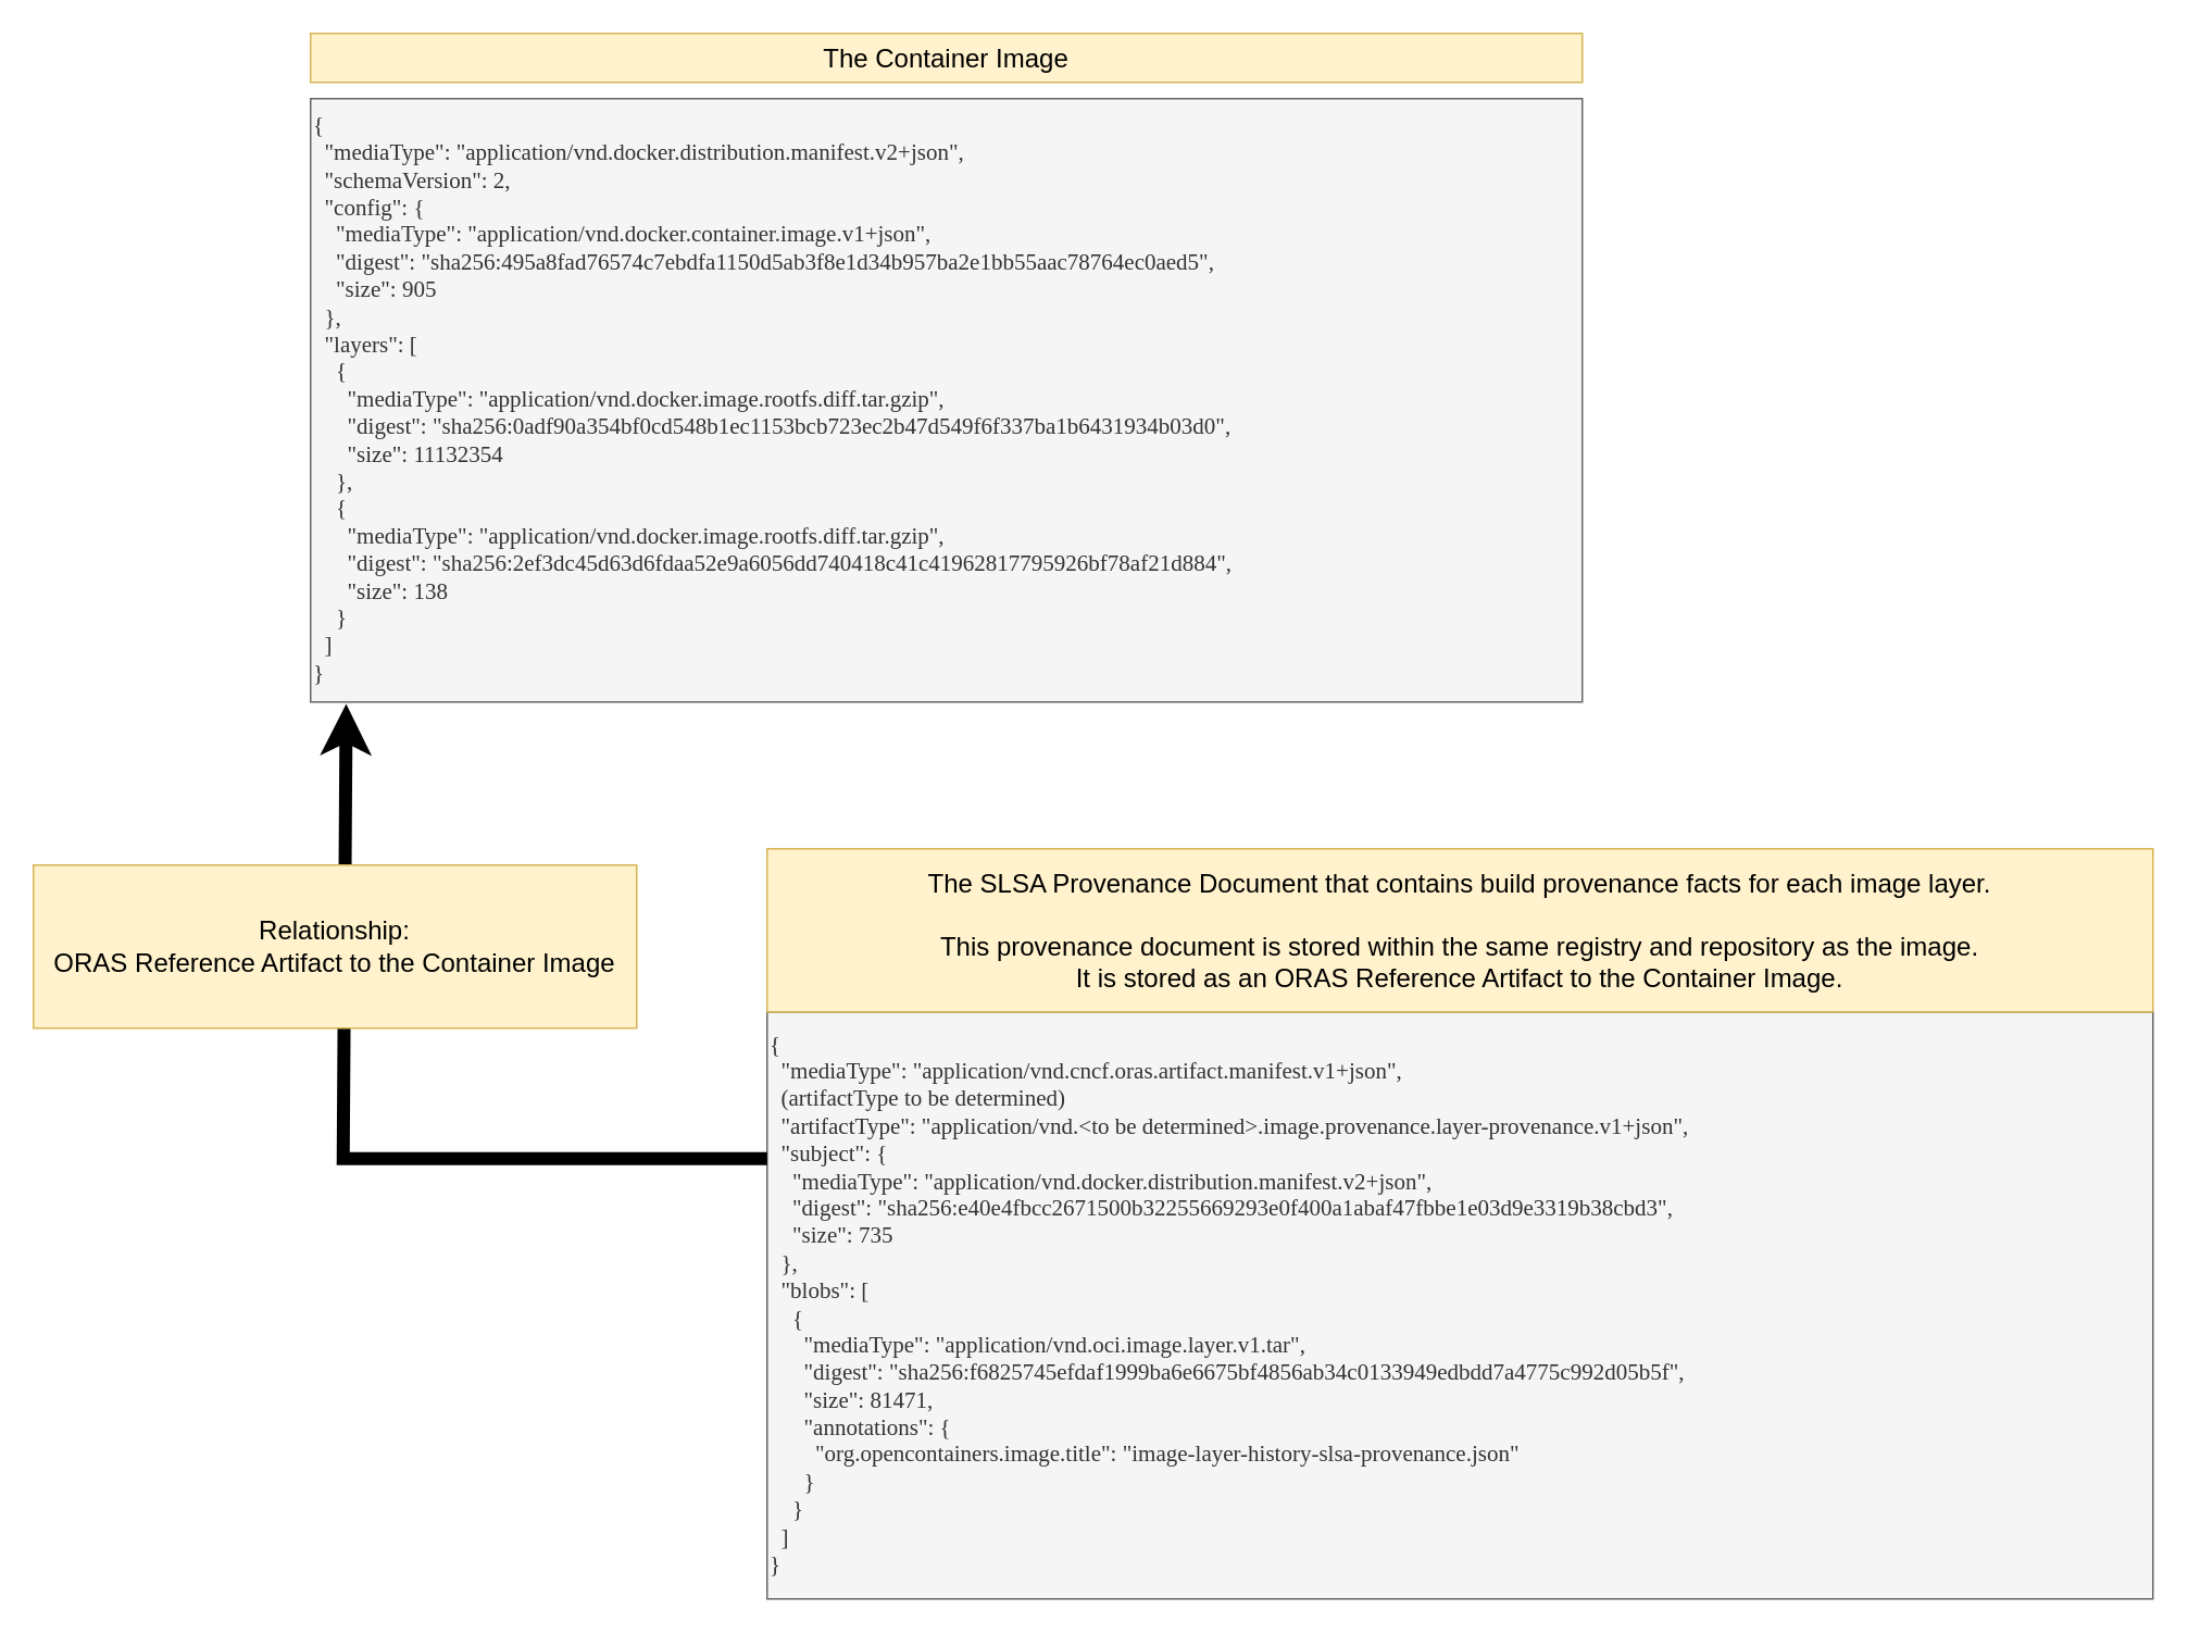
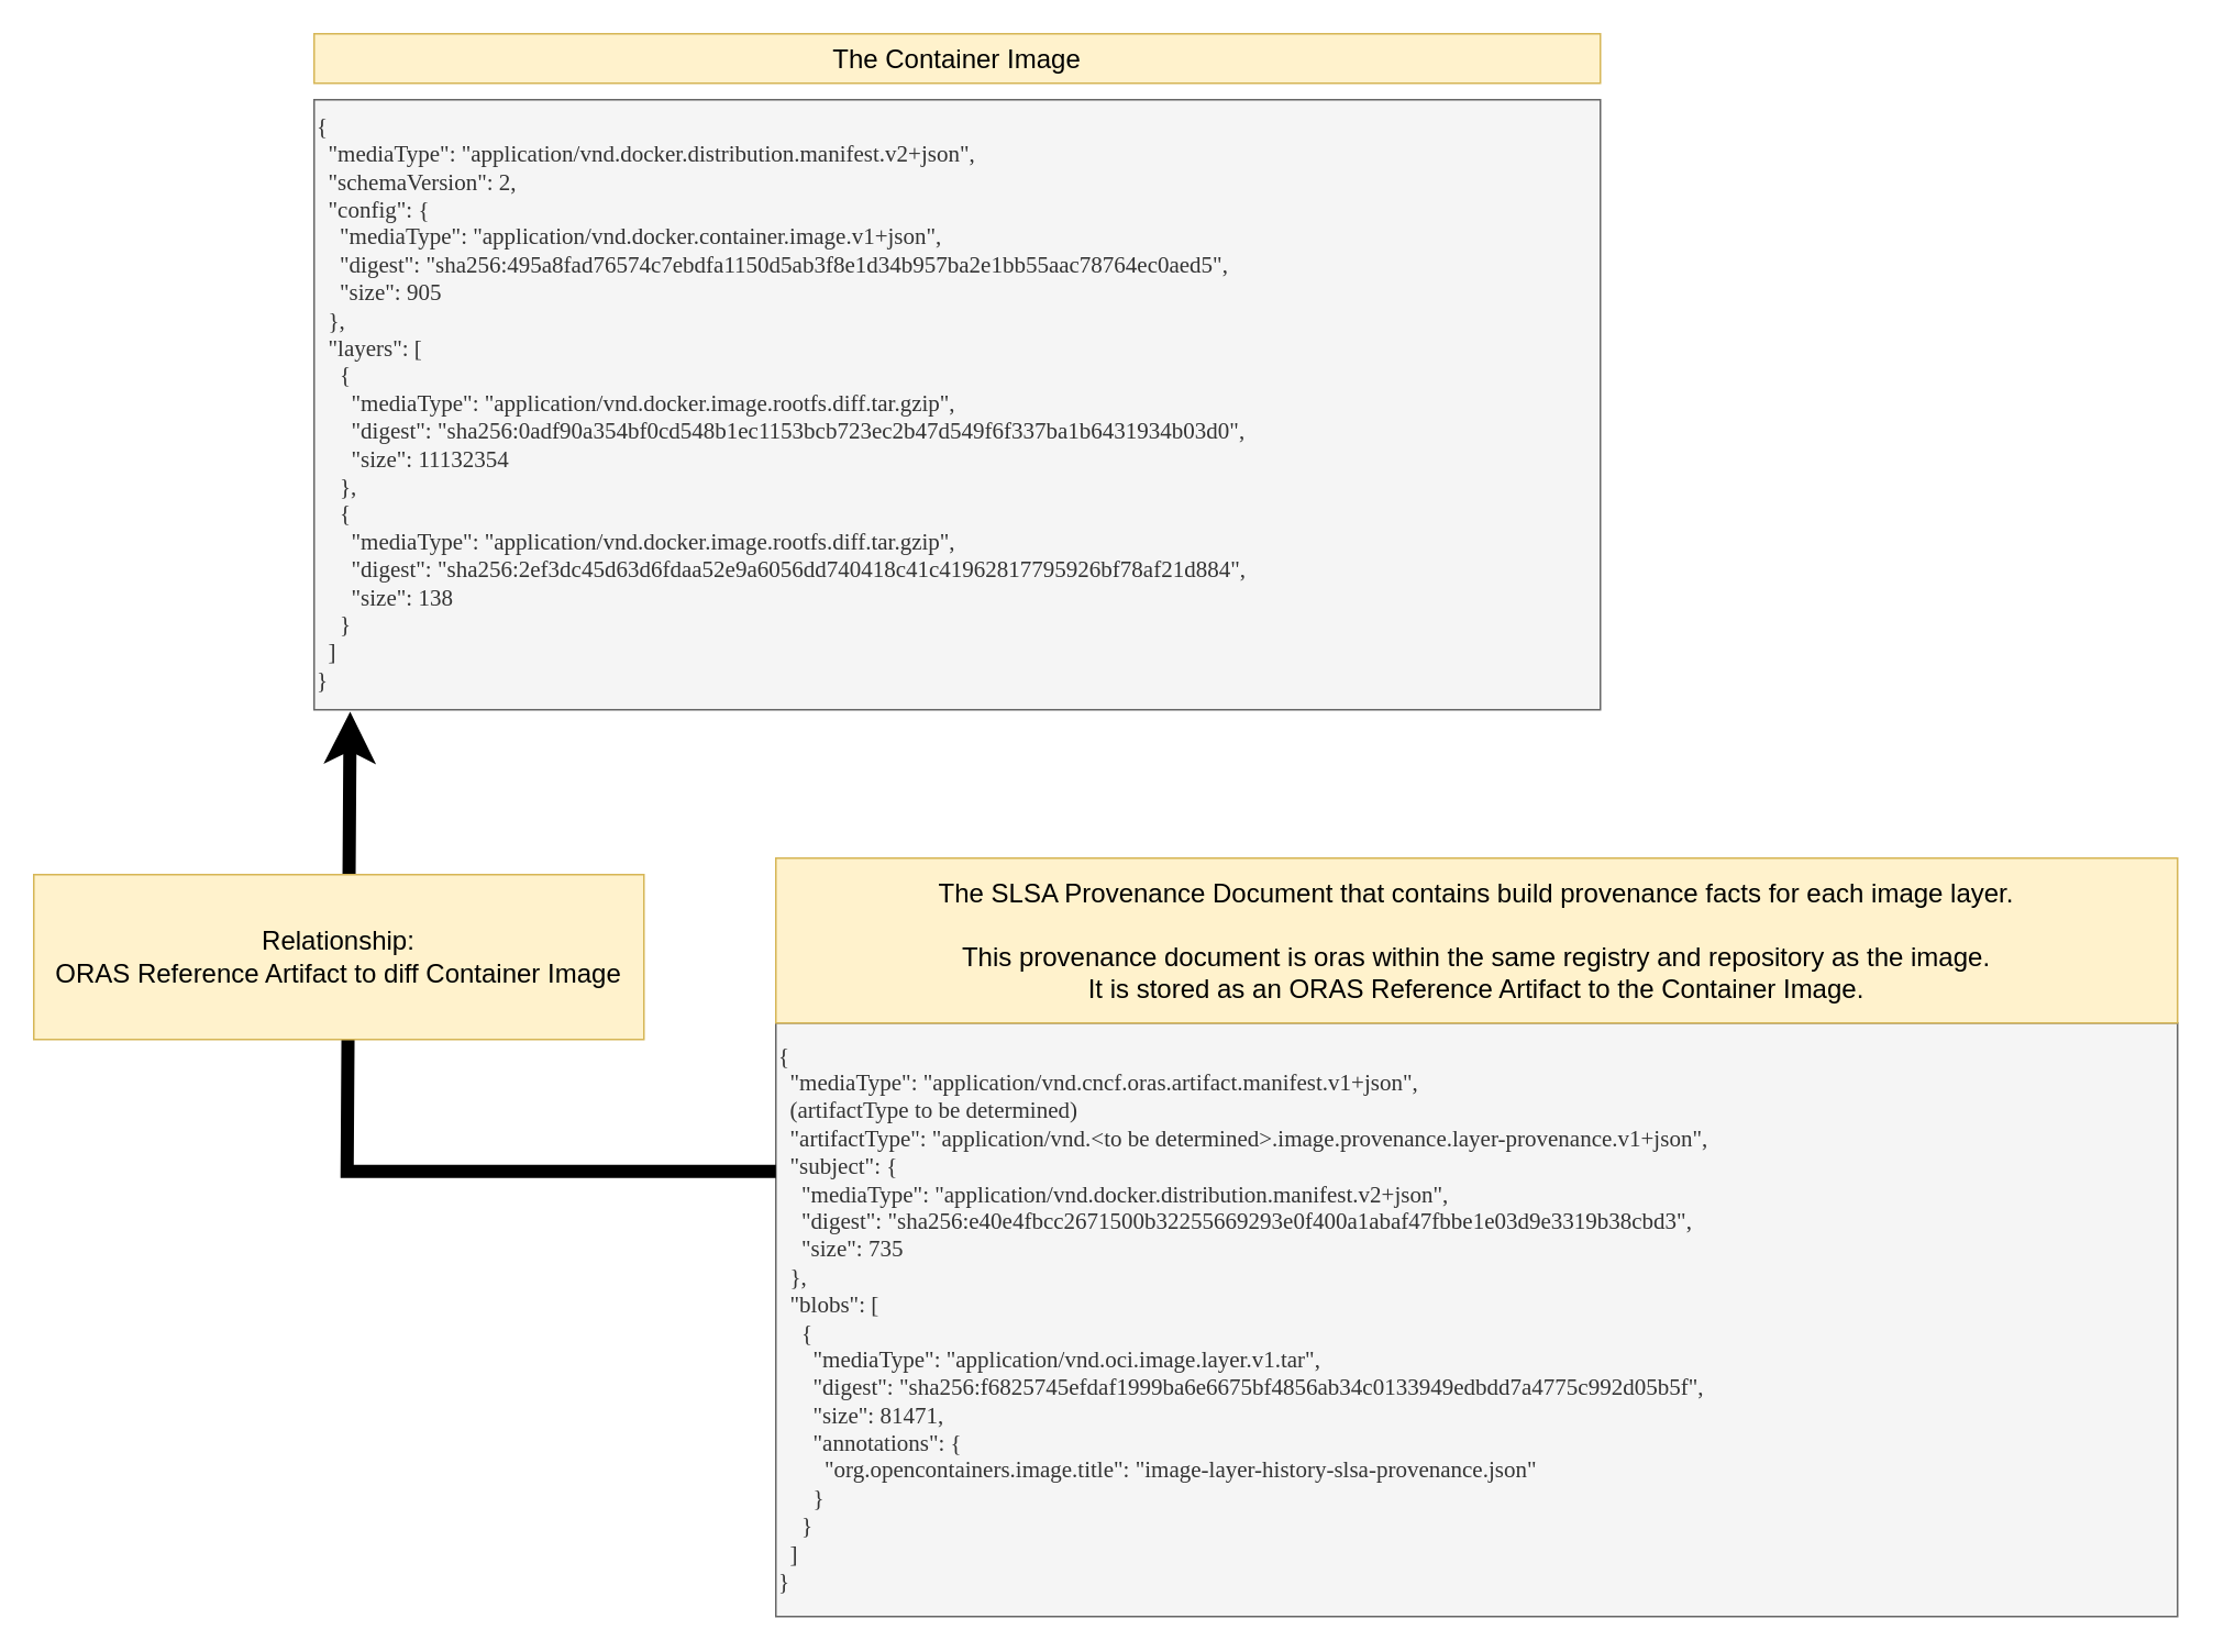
- <mxCell id="5" value="&lt;font style=&quot;font-size: 16px;&quot; face=&quot;Helvetica&quot;&gt;The SLSA Provenance Document that contains build provenance facts for each image layer.&lt;br&gt;&lt;br&gt;This provenance document is stored within the same registry and repository as the image.&lt;br&gt;It is stored as an ORAS Reference Artifact to the Container Image.&lt;br&gt;&lt;/font&gt;" style="text;html=1;strokeColor=#d6b656;fillColor=#fff2cc;align=center;verticalAlign=middle;whiteSpace=wrap;rounded=0;fontFamily=Courier New;fontSize=12;" vertex="1" parent="1"><mxGeometry x="470" y="520" width="850" height="100" as="geometry" /></mxCell>
+ <mxCell id="5" value="&lt;font style=&quot;font-size: 16px;&quot; face=&quot;Helvetica&quot;&gt;The SLSA Provenance Document that contains build provenance facts for each image layer.&lt;br&gt;&lt;br&gt;This provenance document is oras within the same registry and repository as the image.&lt;br&gt;It is stored as an ORAS Reference Artifact to the Container Image.&lt;br&gt;&lt;/font&gt;" style="text;html=1;strokeColor=#d6b656;fillColor=#fff2cc;align=center;verticalAlign=middle;whiteSpace=wrap;rounded=0;fontFamily=Courier New;fontSize=12;" vertex="1" parent="1"><mxGeometry x="470" y="520" width="850" height="100" as="geometry" /></mxCell>
- <mxCell id="7" value="&lt;font style=&quot;font-size: 16px;&quot; face=&quot;Helvetica&quot;&gt;Relationship:&lt;br&gt;ORAS Reference Artifact to the Container Image&lt;br&gt;&lt;/font&gt;" style="text;html=1;strokeColor=#d6b656;fillColor=#fff2cc;align=center;verticalAlign=middle;whiteSpace=wrap;rounded=0;fontFamily=Courier New;fontSize=12;" vertex="1" parent="1"><mxGeometry x="20" y="530" width="370" height="100" as="geometry" /></mxCell>
+ <mxCell id="7" value="&lt;font style=&quot;font-size: 16px;&quot; face=&quot;Helvetica&quot;&gt;Relationship:&lt;br&gt;ORAS Reference Artifact to diff Container Image&lt;br&gt;&lt;/font&gt;" style="text;html=1;strokeColor=#d6b656;fillColor=#fff2cc;align=center;verticalAlign=middle;whiteSpace=wrap;rounded=0;fontFamily=Courier New;fontSize=12;" vertex="1" parent="1"><mxGeometry x="20" y="530" width="370" height="100" as="geometry" /></mxCell>
